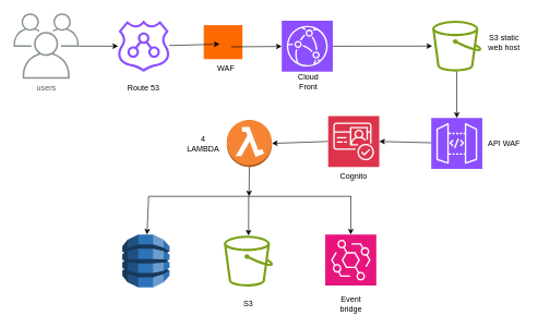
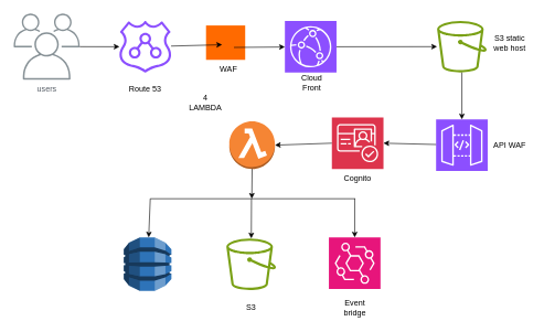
- <mxCell id="26" value="4 LAMBDA" style="text;strokeColor=none;align=center;fillColor=none;html=1;verticalAlign=middle;whiteSpace=wrap;rounded=0;" vertex="1" parent="1"><mxGeometry x="280" y="204" width="60" height="30" as="geometry" /></mxCell>
+ <mxCell id="26" value="4 LAMBDA" style="text;strokeColor=none;align=center;fillColor=none;html=1;verticalAlign=middle;whiteSpace=wrap;rounded=0;" vertex="1" parent="1"><mxGeometry x="280" y="139" width="60" height="30" as="geometry" /></mxCell>
